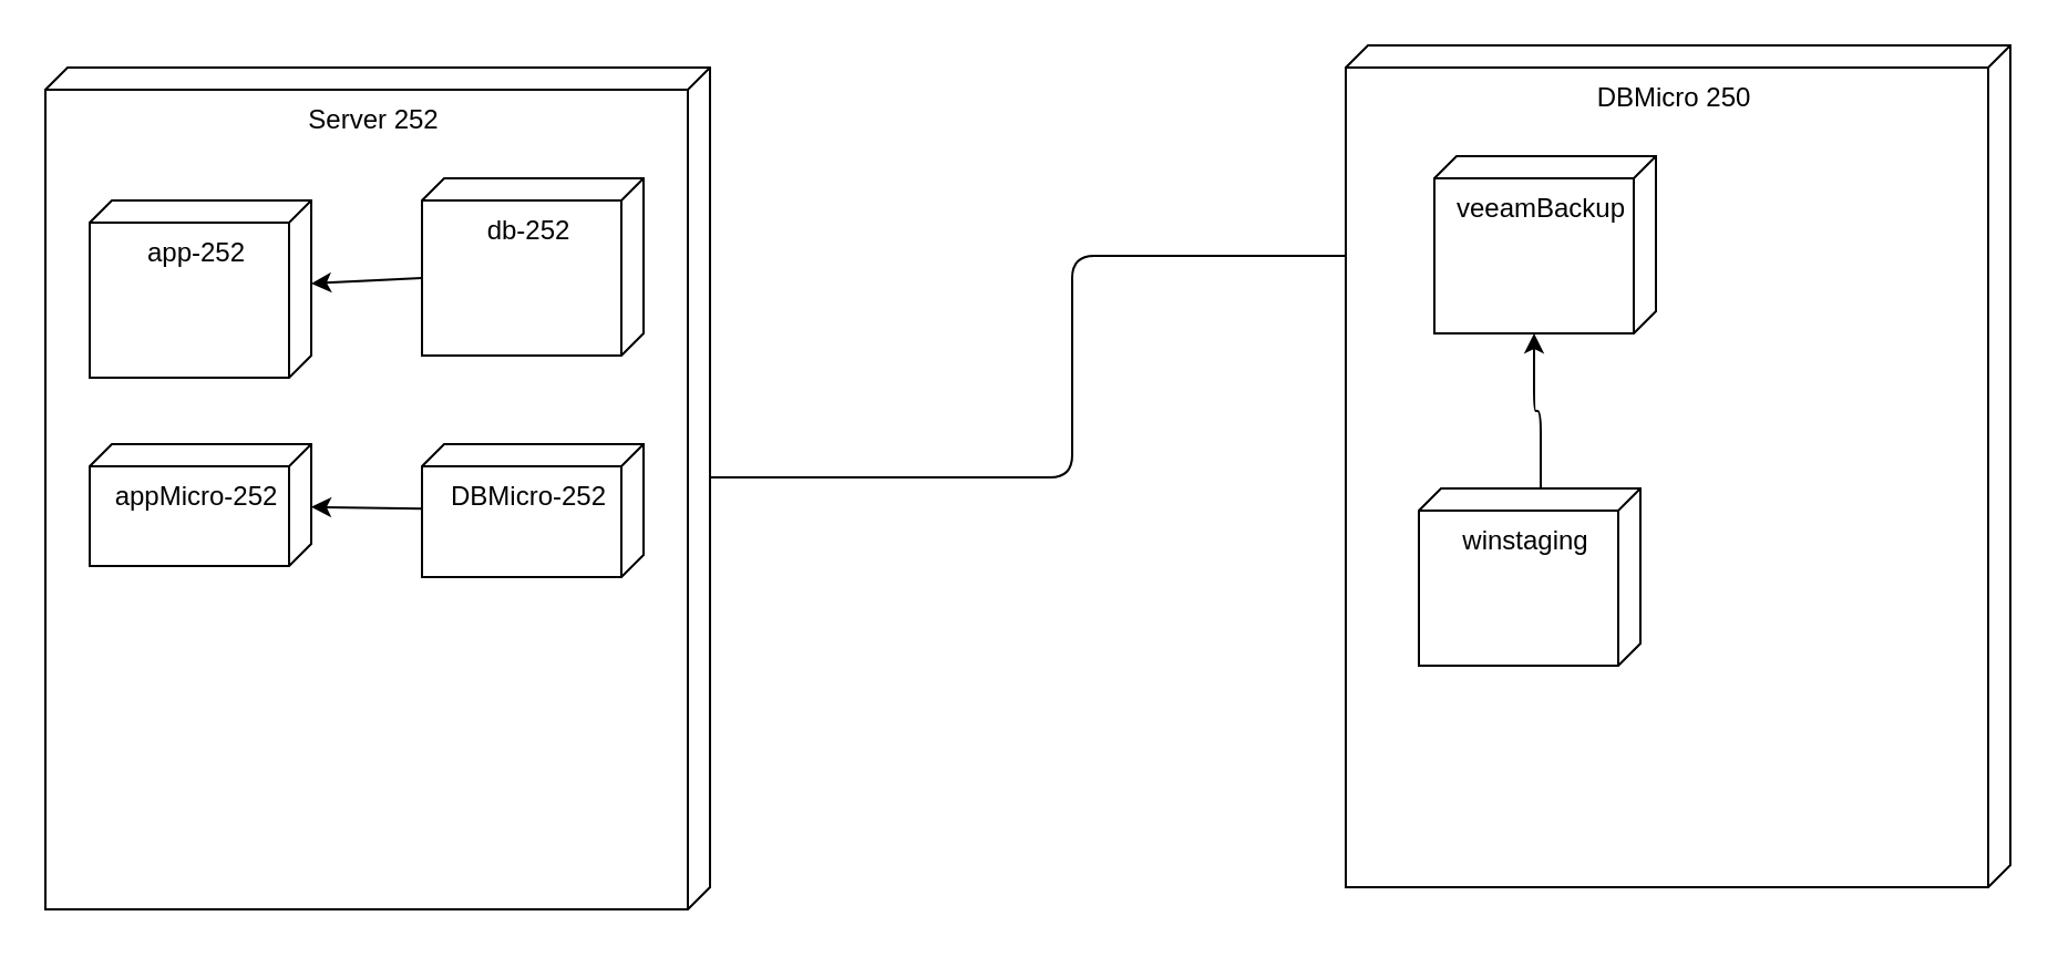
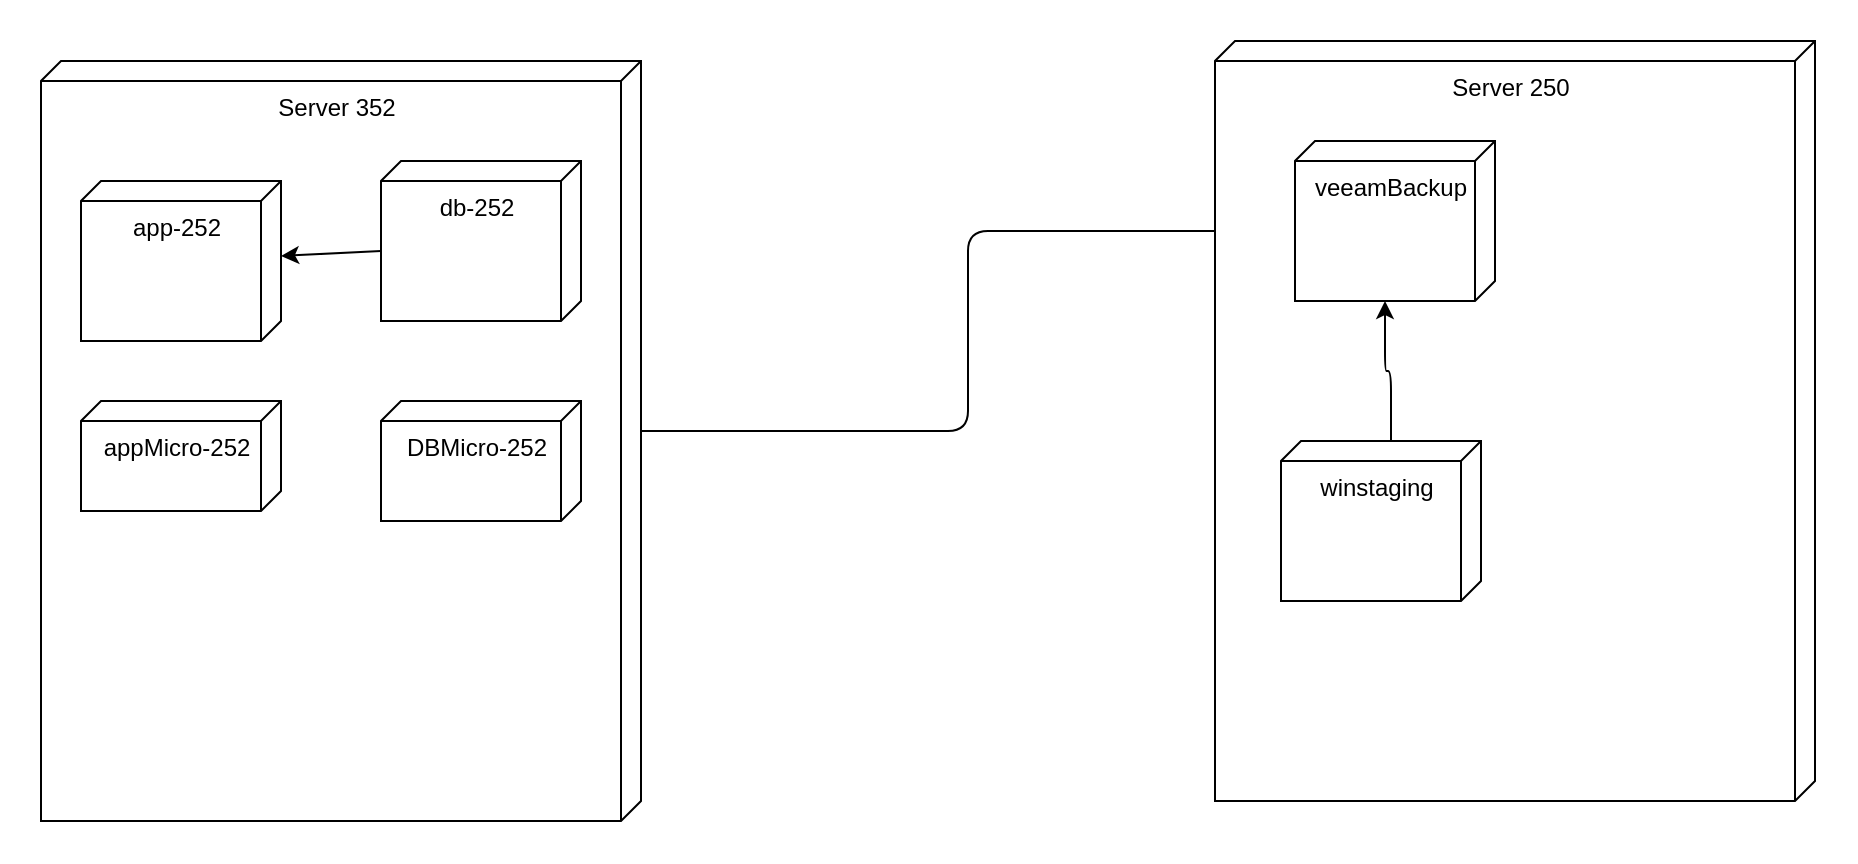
- <mxCell id="10" value="DBMicro 250" style="verticalAlign=top;align=center;shape=cube;size=10;direction=south;fontStyle=0;html=1;boundedLbl=1;spacingLeft=5;" parent="1" vertex="1"><mxGeometry x="607" y="20" width="300" height="380" as="geometry" /></mxCell>
+ <mxCell id="10" value="Server 250" style="verticalAlign=top;align=center;shape=cube;size=10;direction=south;fontStyle=0;html=1;boundedLbl=1;spacingLeft=5;" parent="1" vertex="1"><mxGeometry x="607" y="20" width="300" height="380" as="geometry" /></mxCell>
- <mxCell id="3" value="Server 252" style="verticalAlign=top;align=center;shape=cube;size=10;direction=south;fontStyle=0;html=1;boundedLbl=1;spacingLeft=5;" parent="1" vertex="1"><mxGeometry x="20" y="30" width="300" height="380" as="geometry" /></mxCell>
+ <mxCell id="3" value="Server 352" style="verticalAlign=top;align=center;shape=cube;size=10;direction=south;fontStyle=0;html=1;boundedLbl=1;spacingLeft=5;" parent="1" vertex="1"><mxGeometry x="20" y="30" width="300" height="380" as="geometry" /></mxCell>
- <mxCell id="8" value="" style="edgeStyle=none;html=1;" edge="1" parent="3" source="9" target="7"><mxGeometry relative="1" as="geometry" /></mxCell>
